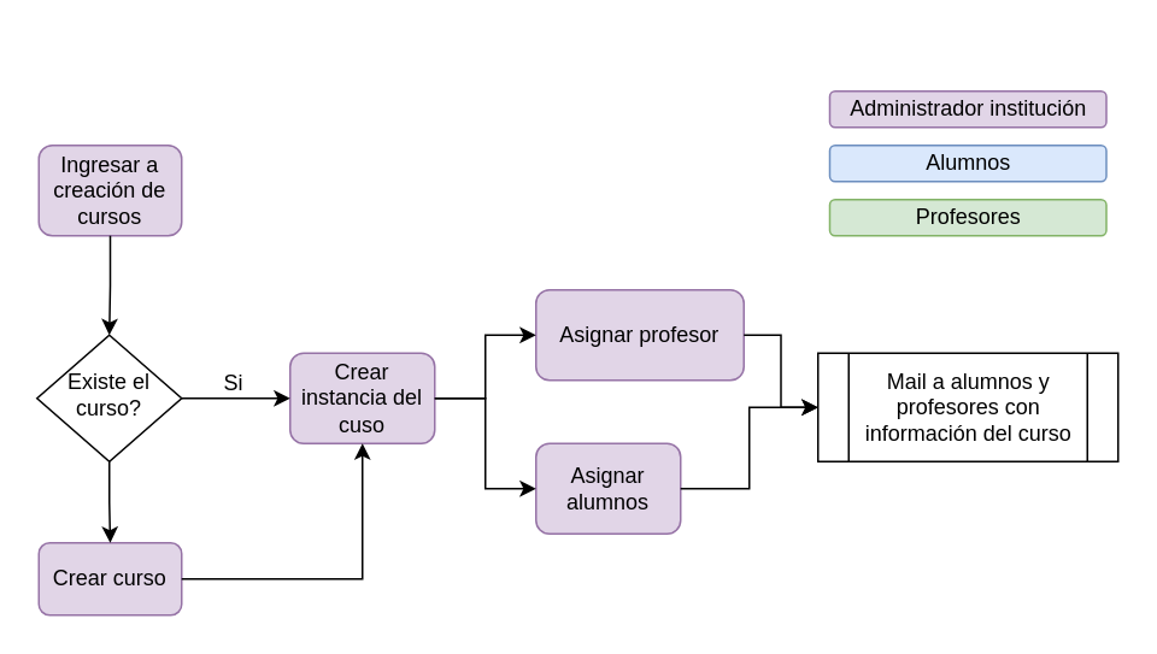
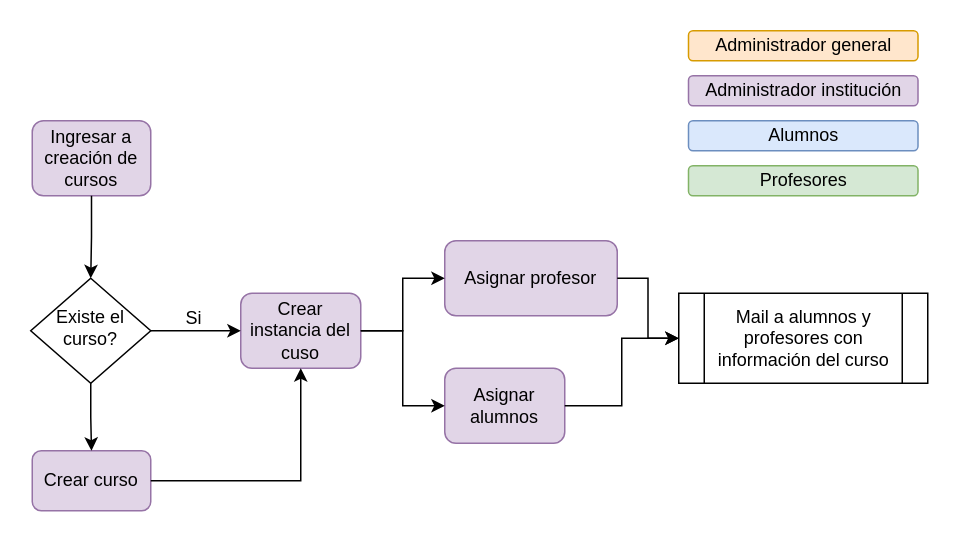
+ <mxCell id="12" value="Administrador general" style="rounded=1;whiteSpace=wrap;html=1;fontSize=12;glass=0;strokeWidth=1;shadow=0;fillColor=#ffe6cc;strokeColor=#d79b00;" vertex="1" parent="1"><mxGeometry x="458.5" y="20" width="153" height="20" as="geometry" /></mxCell>
